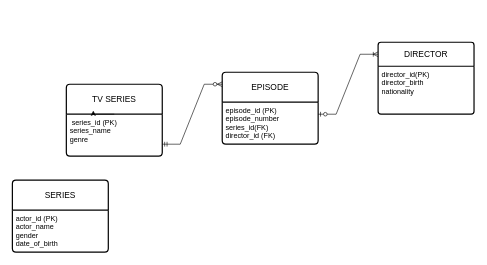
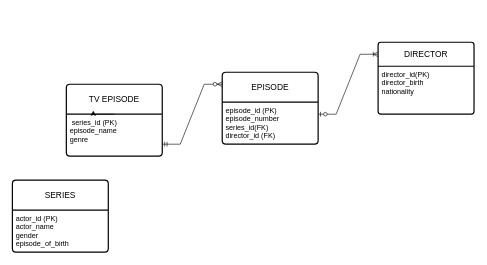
- <mxCell id="2" value="TV SERIES" style="swimlane;childLayout=stackLayout;horizontal=1;startSize=50;horizontalStack=0;rounded=1;fontSize=14;fontStyle=0;strokeWidth=2;resizeParent=0;resizeLast=1;shadow=0;dashed=0;align=center;arcSize=4;whiteSpace=wrap;html=1;" vertex="1" parent="1"><mxGeometry x="110" y="140" width="160" height="120" as="geometry" /></mxCell>
+ <mxCell id="2" value="TV EPISODE" style="swimlane;childLayout=stackLayout;horizontal=1;startSize=50;horizontalStack=0;rounded=1;fontSize=14;fontStyle=0;strokeWidth=2;resizeParent=0;resizeLast=1;shadow=0;dashed=0;align=center;arcSize=4;whiteSpace=wrap;html=1;" vertex="1" parent="1"><mxGeometry x="110" y="140" width="160" height="120" as="geometry" /></mxCell>
- <mxCell id="3" value="&amp;nbsp;series_id (PK)&lt;br&gt;series_name&lt;br&gt;genre" style="align=left;strokeColor=none;fillColor=none;spacingLeft=4;fontSize=12;verticalAlign=top;resizable=0;rotatable=0;part=1;html=1;" vertex="1" parent="2"><mxGeometry y="50" width="160" height="70" as="geometry" /></mxCell>
+ <mxCell id="3" value="&amp;nbsp;series_id (PK)&lt;br&gt;episode_name&lt;br&gt;genre" style="align=left;strokeColor=none;fillColor=none;spacingLeft=4;fontSize=12;verticalAlign=top;resizable=0;rotatable=0;part=1;html=1;" vertex="1" parent="2"><mxGeometry y="50" width="160" height="70" as="geometry" /></mxCell>
- <mxCell id="8" value="actor_id (PK)&lt;br&gt;actor_name&lt;br&gt;gender&lt;br&gt;date_of_birth" style="align=left;strokeColor=none;fillColor=none;spacingLeft=4;fontSize=12;verticalAlign=top;resizable=0;rotatable=0;part=1;html=1;" vertex="1" parent="7"><mxGeometry y="50" width="160" height="70" as="geometry" /></mxCell>
+ <mxCell id="8" value="actor_id (PK)&lt;br&gt;actor_name&lt;br&gt;gender&lt;br&gt;episode_of_birth" style="align=left;strokeColor=none;fillColor=none;spacingLeft=4;fontSize=12;verticalAlign=top;resizable=0;rotatable=0;part=1;html=1;" vertex="1" parent="7"><mxGeometry y="50" width="160" height="70" as="geometry" /></mxCell>
